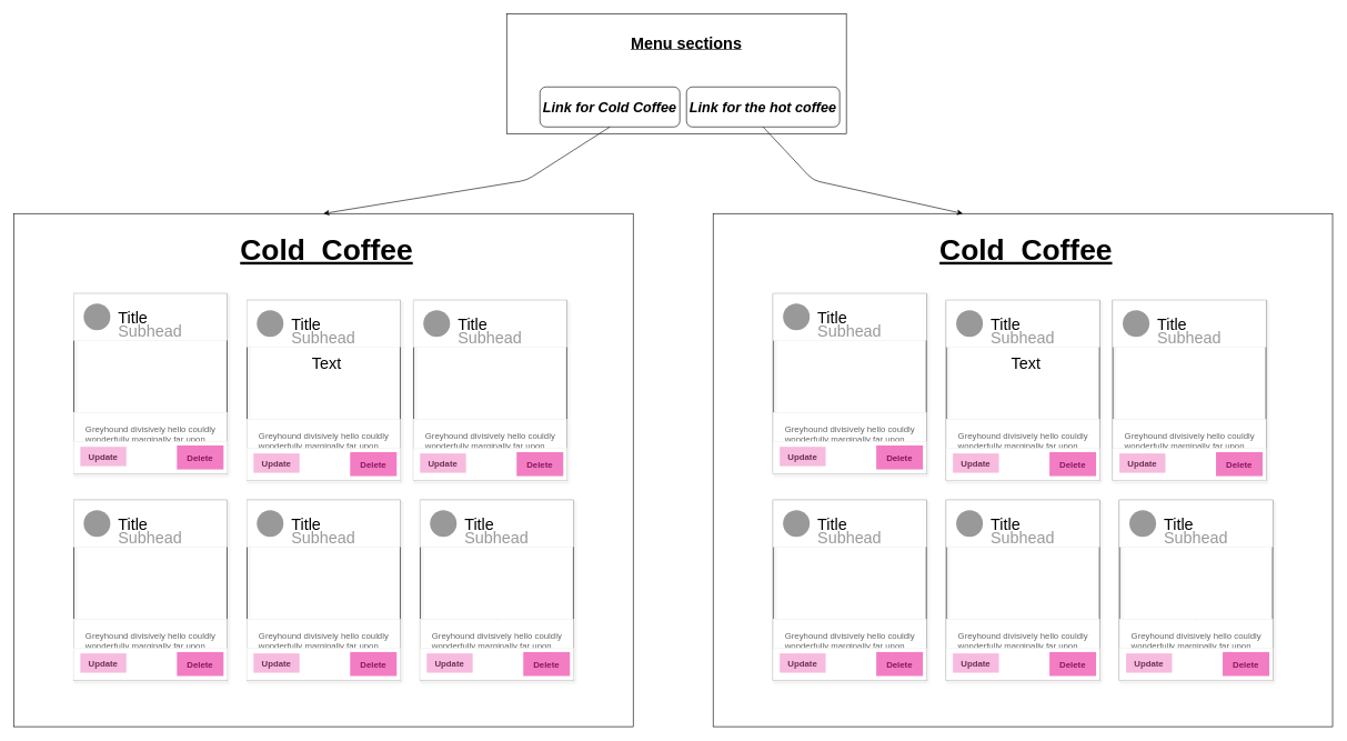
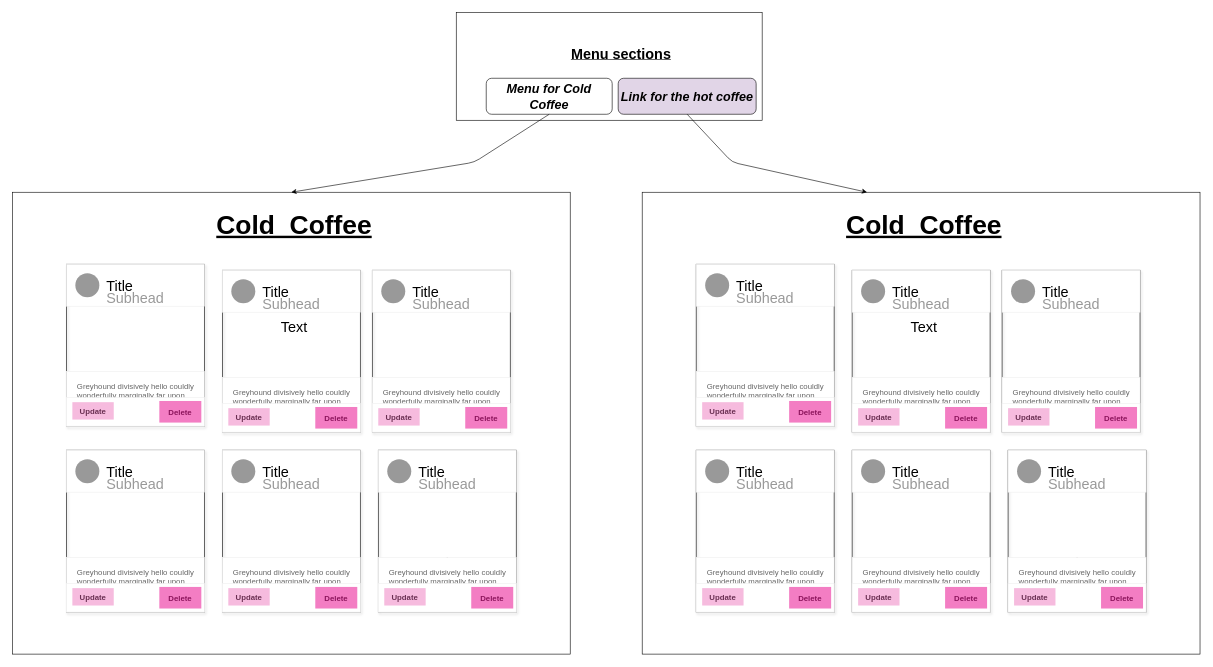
- <mxCell id="6" value="&lt;font style=&quot;font-size: 24px;&quot;&gt;Menu sections&lt;/font&gt;" style="text;html=1;strokeColor=none;fillColor=none;align=center;verticalAlign=middle;whiteSpace=wrap;rounded=0;fontStyle=5;horizontal=1;" parent="3" vertex="1"><mxGeometry x="110" width="220" height="30" as="geometry" /></mxCell>
+ <mxCell id="6" value="&lt;font style=&quot;font-size: 24px;&quot;&gt;Menu sections&lt;/font&gt;" style="text;html=1;strokeColor=none;fillColor=none;align=center;verticalAlign=middle;whiteSpace=wrap;rounded=0;fontStyle=5;horizontal=1;" parent="3" vertex="1"><mxGeometry x="115" y="25" width="220" height="30" as="geometry" /></mxCell>
- <mxCell id="4" value="&lt;font style=&quot;font-size: 21px;&quot;&gt;&lt;b&gt;&lt;i&gt;Link for Cold Coffee&lt;/i&gt;&lt;/b&gt;&lt;/font&gt;" style="rounded=1;whiteSpace=wrap;html=1;" parent="3" vertex="1"><mxGeometry y="80" width="210" height="60" as="geometry" /></mxCell>
+ <mxCell id="4" value="&lt;font style=&quot;font-size: 21px;&quot;&gt;&lt;b&gt;&lt;i&gt;Menu for Cold Coffee&lt;/i&gt;&lt;/b&gt;&lt;/font&gt;" style="rounded=1;whiteSpace=wrap;html=1;" parent="3" vertex="1"><mxGeometry y="80" width="210" height="60" as="geometry" /></mxCell>
- <mxCell id="5" value="&lt;font style=&quot;font-size: 21px;&quot;&gt;&lt;b&gt;&lt;i&gt;Link for the hot coffee&lt;/i&gt;&lt;/b&gt;&lt;/font&gt;" style="rounded=1;whiteSpace=wrap;html=1;" parent="3" vertex="1"><mxGeometry x="220" y="80" width="230" height="60" as="geometry" /></mxCell>
+ <mxCell id="5" value="&lt;font style=&quot;font-size: 21px;&quot;&gt;&lt;b&gt;&lt;i&gt;Link for the hot coffee&lt;/i&gt;&lt;/b&gt;&lt;/font&gt;" style="rounded=1;whiteSpace=wrap;html=1;fillColor=#e1d5e7;" parent="3" vertex="1"><mxGeometry x="220" y="80" width="230" height="60" as="geometry" /></mxCell>
